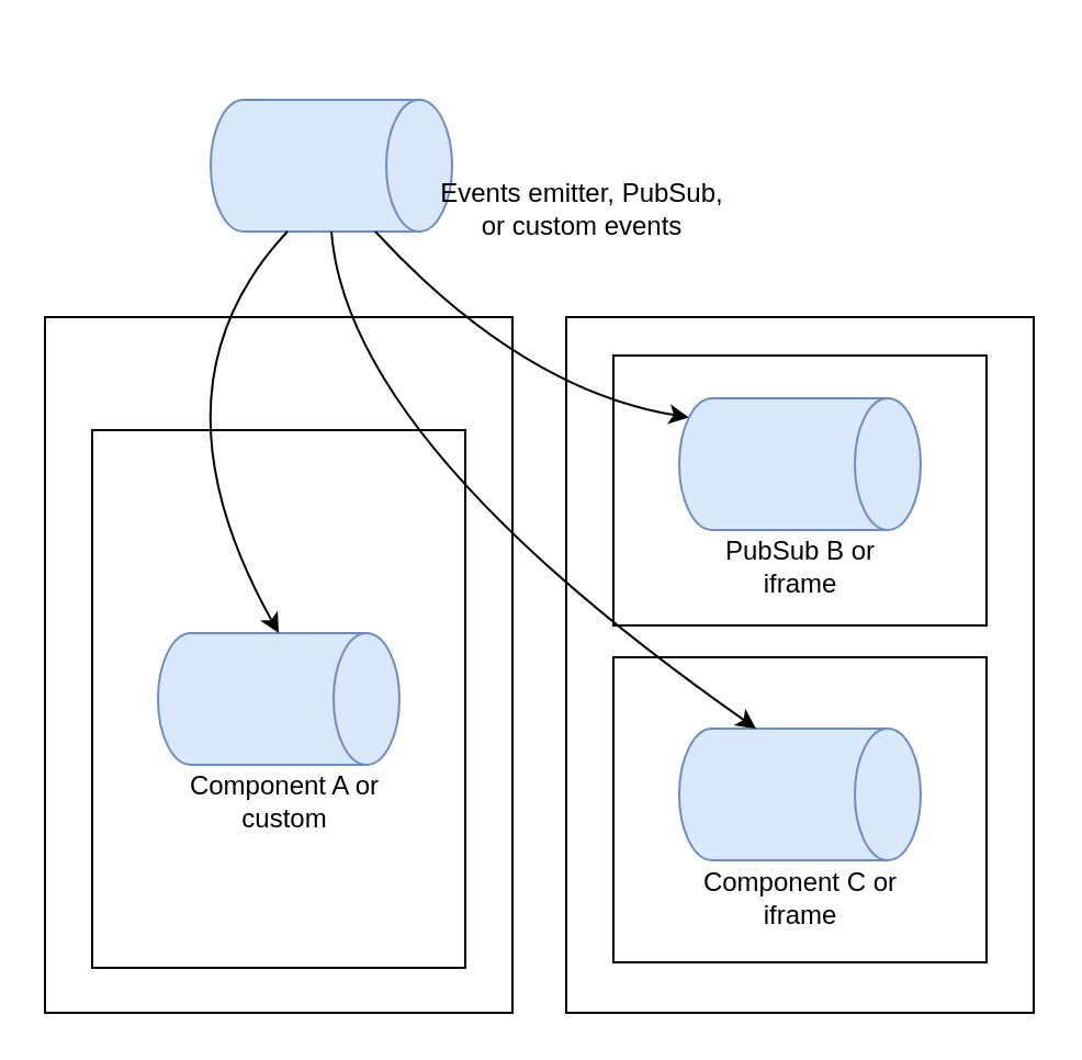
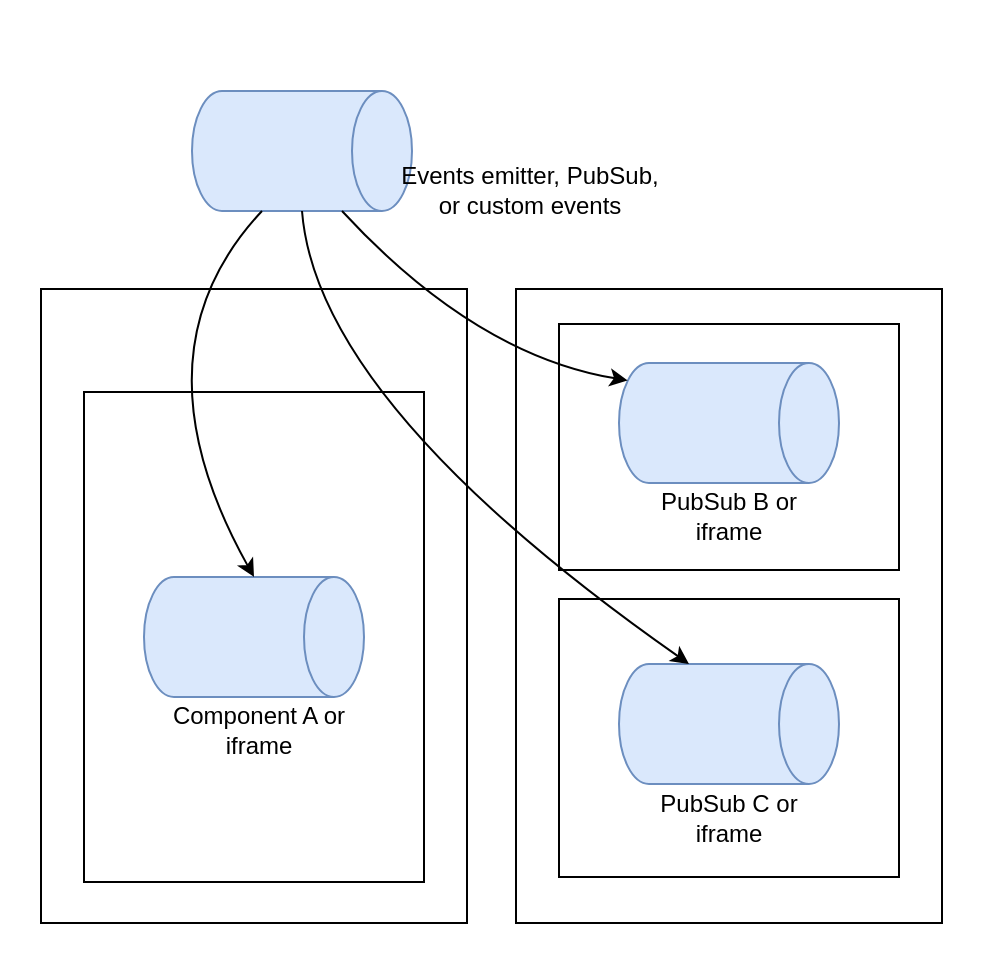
- <mxCell id="7" value="Component A or custom" style="text;html=1;strokeColor=none;fillColor=none;align=center;verticalAlign=middle;whiteSpace=wrap;rounded=0;" vertex="1" parent="1"><mxGeometry x="77.5" y="350" width="103" height="30" as="geometry" /></mxCell>
+ <mxCell id="7" value="Component A or iframe" style="text;html=1;strokeColor=none;fillColor=none;align=center;verticalAlign=middle;whiteSpace=wrap;rounded=0;" vertex="1" parent="1"><mxGeometry x="77.5" y="350" width="103" height="30" as="geometry" /></mxCell>
- <mxCell id="13" value="Component C or iframe" style="text;html=1;strokeColor=none;fillColor=none;align=center;verticalAlign=middle;whiteSpace=wrap;rounded=0;" vertex="1" parent="1"><mxGeometry x="312.5" y="393.5" width="103" height="30" as="geometry" /></mxCell>
+ <mxCell id="13" value="PubSub C or iframe" style="text;html=1;strokeColor=none;fillColor=none;align=center;verticalAlign=middle;whiteSpace=wrap;rounded=0;" vertex="1" parent="1"><mxGeometry x="312.5" y="393.5" width="103" height="30" as="geometry" /></mxCell>
